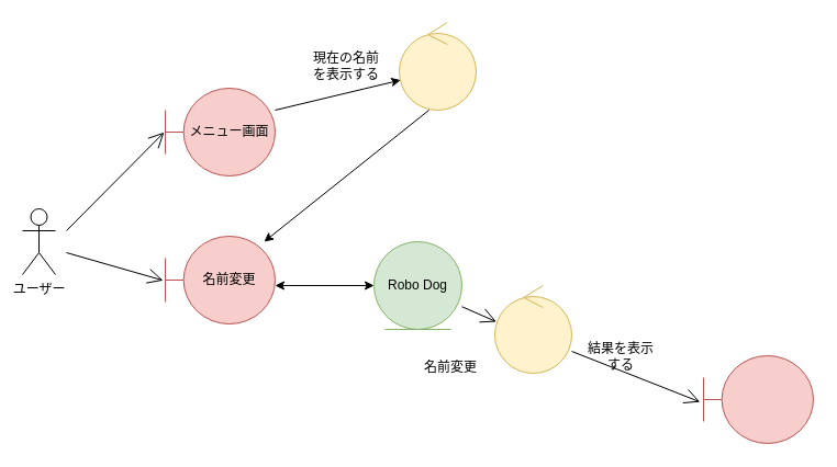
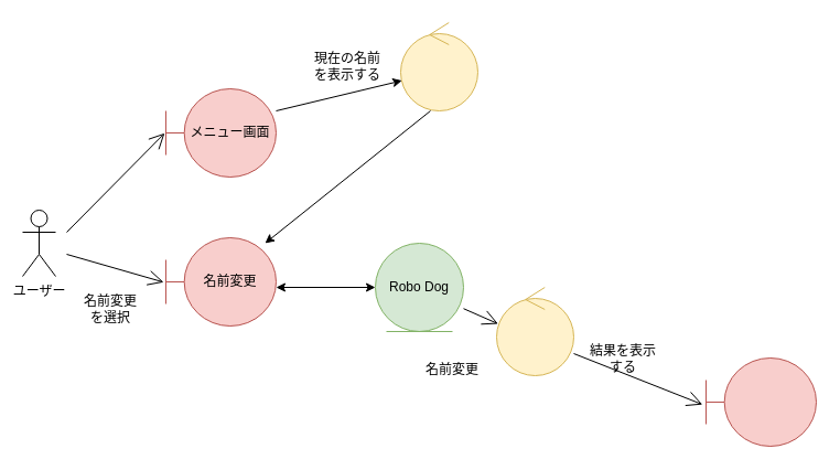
+ <mxCell id="7" value="名前変更を選択" style="text;html=1;align=center;verticalAlign=middle;whiteSpace=wrap;rounded=0;" vertex="1" parent="1"><mxGeometry x="70" y="265" width="60" height="30" as="geometry" /></mxCell>
